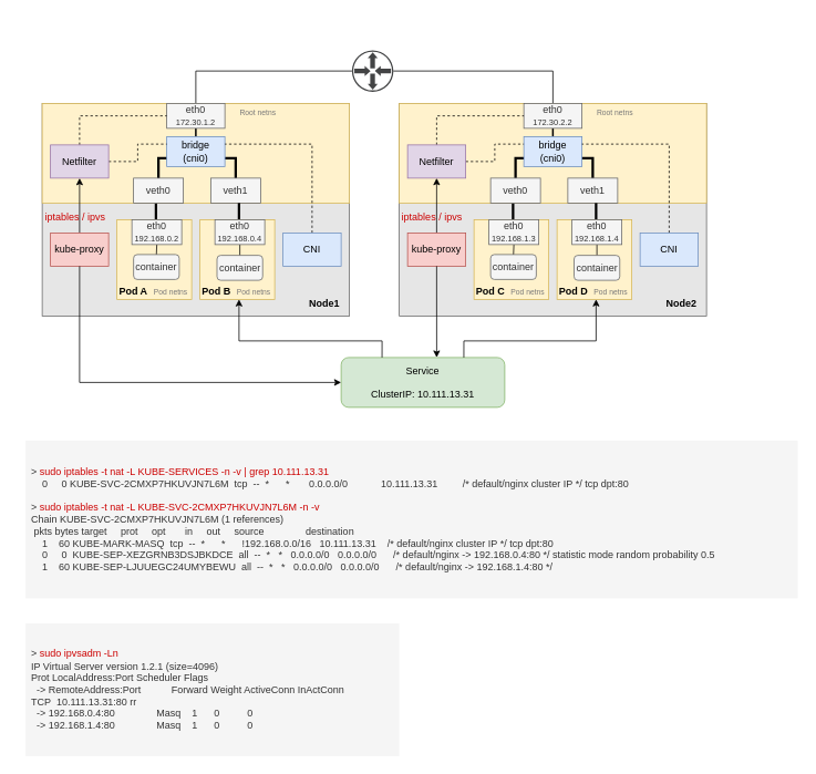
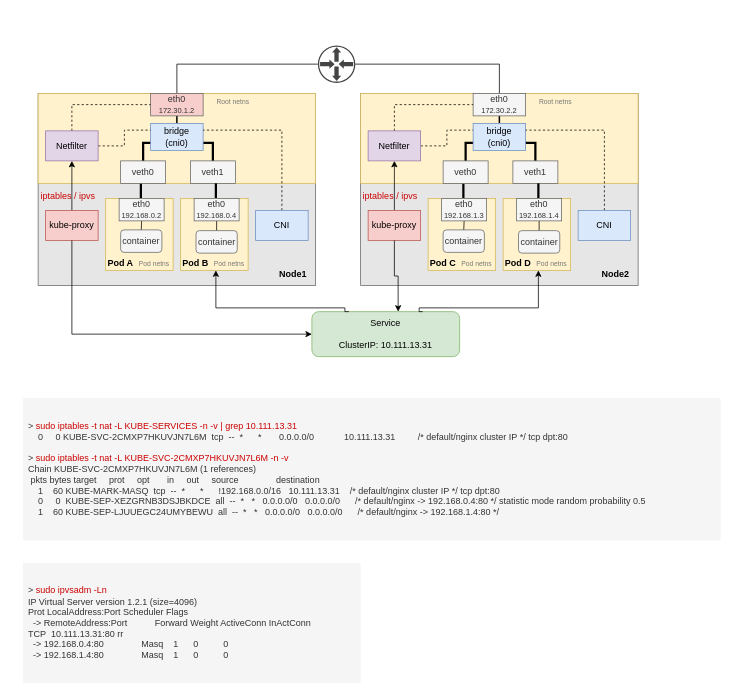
- <mxCell id="7" value="eth0&lt;br&gt;&lt;font style=&quot;font-size: 10px&quot;&gt;172.30.1.2&lt;/font&gt;" style="rounded=0;whiteSpace=wrap;html=1;strokeColor=#666666;fillColor=#f5f5f5;fontColor=#333333;" vertex="1" parent="1"><mxGeometry x="200" y="124" width="70" height="30" as="geometry" /></mxCell>
+ <mxCell id="7" value="eth0&lt;br&gt;&lt;font style=&quot;font-size: 10px&quot;&gt;172.30.1.2&lt;/font&gt;" style="rounded=0;whiteSpace=wrap;html=1;strokeColor=#666666;fillColor=#f8cecc;fontColor=#333333;" vertex="1" parent="1"><mxGeometry x="200" y="124" width="70" height="30" as="geometry" /></mxCell>
- <mxCell id="72" value="Service&lt;div&gt;&amp;nbsp;&lt;div&gt;ClusterIP:&amp;nbsp;10.111.13.31&lt;/div&gt;&lt;/div&gt;" style="rounded=1;whiteSpace=wrap;html=1;fillColor=#d5e8d4;strokeColor=#82b366;" vertex="1" parent="1"><mxGeometry x="410" y="430" width="197" height="60" as="geometry" /></mxCell>
+ <mxCell id="72" value="Service&lt;div&gt;&amp;nbsp;&lt;div&gt;ClusterIP:&amp;nbsp;10.111.13.31&lt;/div&gt;&lt;/div&gt;" style="rounded=1;whiteSpace=wrap;html=1;fillColor=#d5e8d4;strokeColor=#82b366;" vertex="1" parent="1"><mxGeometry x="415" y="415" width="197" height="60" as="geometry" /></mxCell>
